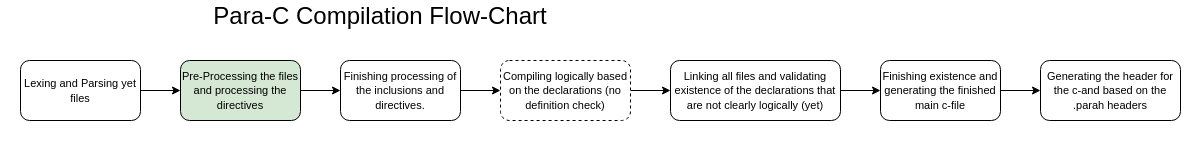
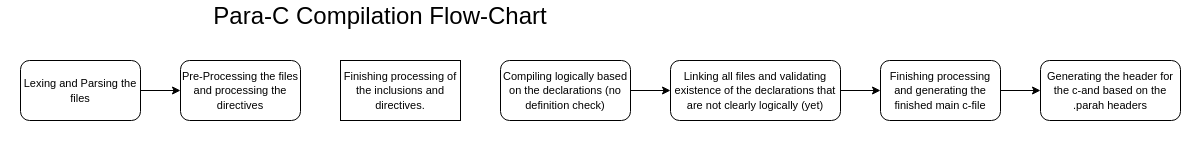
- <mxCell id="3" value="&lt;font style=&quot;font-size: 11px&quot;&gt;Lexing and Parsing yet files&lt;/font&gt;" style="rounded=1;whiteSpace=wrap;html=1;" parent="1" vertex="1"><mxGeometry x="20" y="60" width="120" height="60" as="geometry" /></mxCell>
+ <mxCell id="3" value="&lt;font style=&quot;font-size: 11px&quot;&gt;Lexing and Parsing the files&lt;/font&gt;" style="rounded=1;whiteSpace=wrap;html=1;" parent="1" vertex="1"><mxGeometry x="20" y="60" width="120" height="60" as="geometry" /></mxCell>
- <mxCell id="6" value="&lt;font style=&quot;font-size: 11px&quot;&gt;Pre-Processing the files and processing the directives&lt;/font&gt;" style="rounded=1;whiteSpace=wrap;html=1;fillColor=#d5e8d4;" vertex="1" parent="1"><mxGeometry x="180" y="60" width="120" height="60" as="geometry" /></mxCell>
+ <mxCell id="6" value="&lt;font style=&quot;font-size: 11px&quot;&gt;Pre-Processing the files and processing the directives&lt;/font&gt;" style="rounded=1;whiteSpace=wrap;html=1;" vertex="1" parent="1"><mxGeometry x="180" y="60" width="120" height="60" as="geometry" /></mxCell>
- <mxCell id="5" style="edgeStyle=orthogonalEdgeStyle;rounded=0;orthogonalLoop=1;jettySize=auto;html=1;exitX=1;exitY=0.5;exitDx=0;exitDy=0;entryX=0;entryY=0.5;entryDx=0;entryDy=0;" edge="1" parent="1" source="6" target="8"><mxGeometry relative="1" as="geometry" /></mxCell>
- <mxCell id="8" value="&lt;font style=&quot;font-size: 11px&quot;&gt;Finishing processing of the inclusions and directives.&lt;/font&gt;" style="rounded=1;whiteSpace=wrap;html=1;" vertex="1" parent="1"><mxGeometry x="340" y="60" width="120" height="60" as="geometry" /></mxCell>
+ <mxCell id="8" value="&lt;font style=&quot;font-size: 11px&quot;&gt;Finishing processing of the inclusions and directives.&lt;/font&gt;" style="whiteSpace=wrap;html=1;rounded=0;" vertex="1" parent="1"><mxGeometry x="340" y="60" width="120" height="60" as="geometry" /></mxCell>
- <mxCell id="7" style="edgeStyle=orthogonalEdgeStyle;rounded=0;orthogonalLoop=1;jettySize=auto;html=1;exitX=1;exitY=0.5;exitDx=0;exitDy=0;entryX=0;entryY=0.5;entryDx=0;entryDy=0;" edge="1" parent="1" source="8" target="10"><mxGeometry relative="1" as="geometry" /></mxCell>
- <mxCell id="10" value="&lt;font style=&quot;font-size: 11px&quot;&gt;Compiling logically based on the declarations (no definition check)&lt;/font&gt;" style="rounded=1;whiteSpace=wrap;html=1;dashed=1;" vertex="1" parent="1"><mxGeometry x="500" y="60" width="130" height="60" as="geometry" /></mxCell>
+ <mxCell id="10" value="&lt;font style=&quot;font-size: 11px&quot;&gt;Compiling logically based on the declarations (no definition check)&lt;/font&gt;" style="rounded=1;whiteSpace=wrap;html=1;" vertex="1" parent="1"><mxGeometry x="500" y="60" width="130" height="60" as="geometry" /></mxCell>
- <mxCell id="14" value="&lt;font style=&quot;font-size: 11px&quot;&gt;Finishing existence and generating the finished main c-file&lt;/font&gt;" style="rounded=1;whiteSpace=wrap;html=1;" vertex="1" parent="1"><mxGeometry x="880" y="60" width="120" height="60" as="geometry" /></mxCell>
+ <mxCell id="14" value="&lt;font style=&quot;font-size: 11px&quot;&gt;Finishing processing and generating the finished main c-file&lt;/font&gt;" style="rounded=1;whiteSpace=wrap;html=1;" vertex="1" parent="1"><mxGeometry x="880" y="60" width="120" height="60" as="geometry" /></mxCell>
